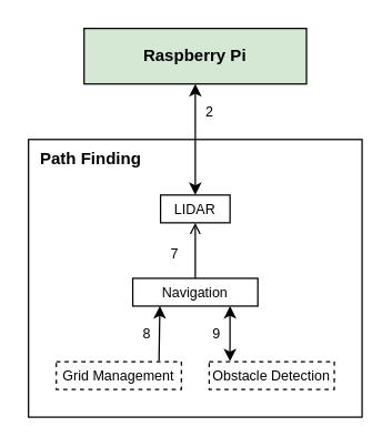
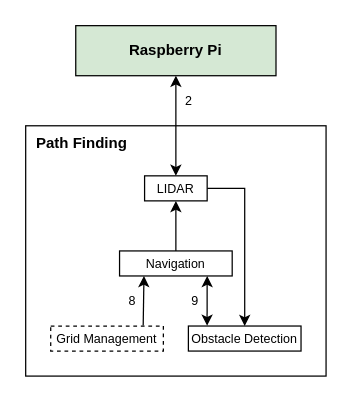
- <mxCell id="7" style="edgeStyle=orthogonalEdgeStyle;rounded=0;orthogonalLoop=1;jettySize=auto;html=1;exitX=0.5;exitY=0;exitDx=0;exitDy=0;entryX=0.5;entryY=1;entryDx=0;entryDy=0;endArrow=open;" parent="1" source="8" target="6" edge="1"><mxGeometry relative="1" as="geometry" /></mxCell>
+ <mxCell id="7" style="edgeStyle=orthogonalEdgeStyle;rounded=0;orthogonalLoop=1;jettySize=auto;html=1;exitX=0.5;exitY=0;exitDx=0;exitDy=0;entryX=0.5;entryY=1;entryDx=0;entryDy=0;" parent="1" source="8" target="6" edge="1"><mxGeometry relative="1" as="geometry" /></mxCell>
- <mxCell id="9" value="&lt;font style=&quot;font-size: 10px;&quot;&gt;7&lt;/font&gt;" style="text;html=1;align=center;verticalAlign=middle;resizable=0;points=[];autosize=1;strokeColor=none;fillColor=none;spacing=-3;" parent="1" vertex="1"><mxGeometry x="115" y="172" width="20" height="20" as="geometry" /></mxCell>
+ <mxCell id="5" style="edgeStyle=orthogonalEdgeStyle;rounded=0;orthogonalLoop=1;jettySize=auto;html=1;exitX=1;exitY=0.5;exitDx=0;exitDy=0;entryX=0.5;entryY=0;entryDx=0;entryDy=0;" parent="1" source="6" target="11" edge="1"><mxGeometry relative="1" as="geometry" /></mxCell>
- <mxCell id="11" value="&lt;font style=&quot;font-size: 10px;&quot;&gt;Obstacle Detection&lt;/font&gt;" style="rounded=0;whiteSpace=wrap;html=1;dashed=1;" parent="1" vertex="1"><mxGeometry x="150" y="260" width="90" height="20" as="geometry" /></mxCell>
+ <mxCell id="11" value="&lt;font style=&quot;font-size: 10px;&quot;&gt;Obstacle Detection&lt;/font&gt;" style="rounded=0;whiteSpace=wrap;html=1;" parent="1" vertex="1"><mxGeometry x="150" y="260" width="90" height="20" as="geometry" /></mxCell>
